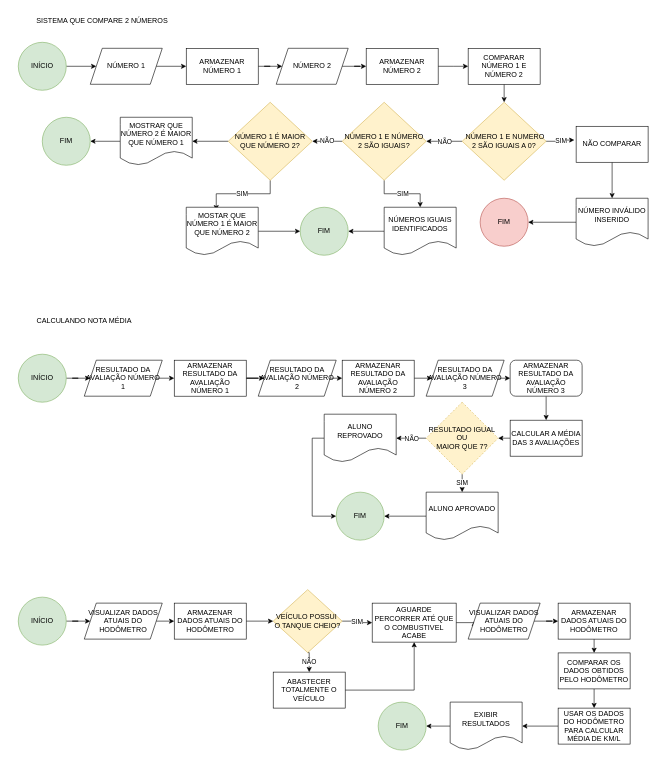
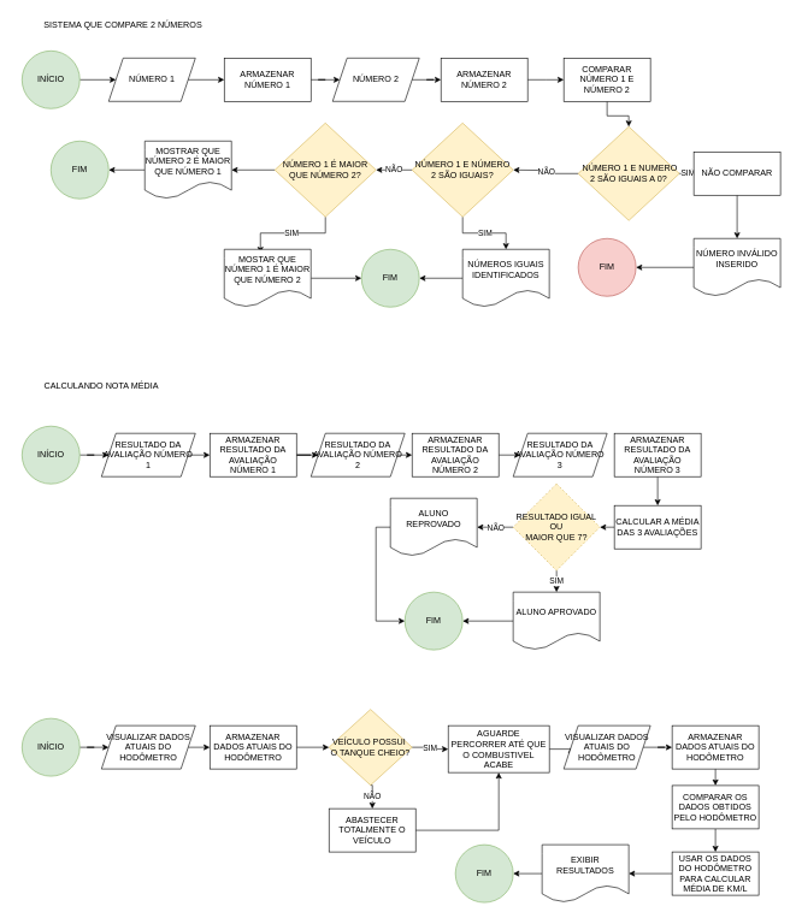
- <mxCell id="17" value="&amp;nbsp;NÚMERO 1 E NUMERO 2 SÃO IGUAIS A 0?" style="rhombus;whiteSpace=wrap;html=1;fillColor=#fff2cc;strokeColor=#d6b656;" vertex="1" parent="1"><mxGeometry x="770" y="170" width="140" height="130" as="geometry" /></mxCell>
+ <mxCell id="17" value="&amp;nbsp;NÚMERO 1 E NUMERO 2 SÃO IGUAIS A 0?" style="rhombus;whiteSpace=wrap;html=1;fillColor=#fff2cc;strokeColor=#d6b656;" vertex="1" parent="1"><mxGeometry x="800" y="175" width="140" height="130" as="geometry" /></mxCell>
- <mxCell id="48" style="edgeStyle=orthogonalEdgeStyle;rounded=0;orthogonalLoop=1;jettySize=auto;html=1;exitX=1;exitY=0.5;exitDx=0;exitDy=0;entryX=0;entryY=0.5;entryDx=0;entryDy=0;" edge="1" parent="1" source="49" target="51"><mxGeometry relative="1" as="geometry" /></mxCell>
- <mxCell id="51" value="ARMAZENAR RESULTADO DA AVALIAÇÃO NÚMERO 3" style="whiteSpace=wrap;html=1;rounded=1;" vertex="1" parent="1"><mxGeometry x="850" y="600" width="120" height="60" as="geometry" /></mxCell>
+ <mxCell id="51" value="ARMAZENAR RESULTADO DA AVALIAÇÃO NÚMERO 3" style="rounded=0;whiteSpace=wrap;html=1;" vertex="1" parent="1"><mxGeometry x="850" y="600" width="120" height="60" as="geometry" /></mxCell>
